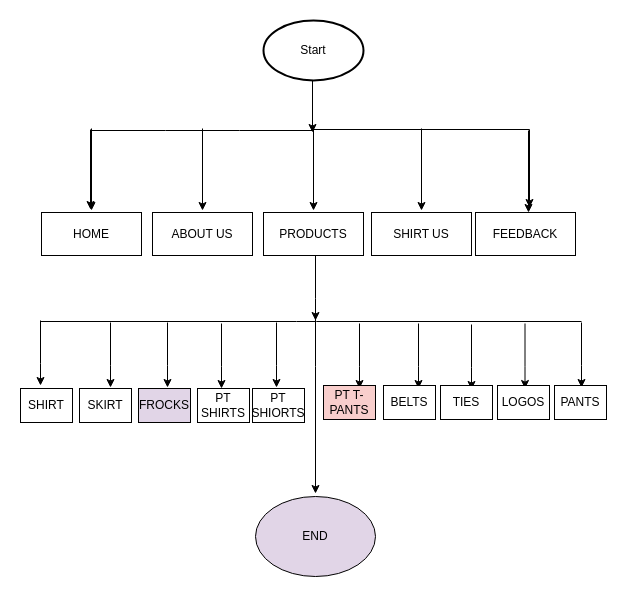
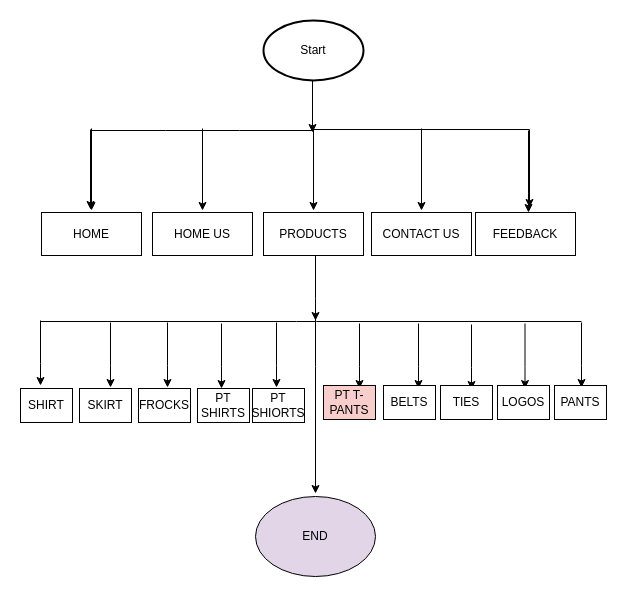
- <mxCell id="18" value="ABOUT US" style="rounded=0;whiteSpace=wrap;html=1;" vertex="1" parent="1"><mxGeometry x="152" y="212" width="100" height="43" as="geometry" /></mxCell>
+ <mxCell id="18" value="HOME US" style="rounded=0;whiteSpace=wrap;html=1;" vertex="1" parent="1"><mxGeometry x="152" y="212" width="100" height="43" as="geometry" /></mxCell>
- <mxCell id="14" value="SHIRT US" style="rounded=0;whiteSpace=wrap;html=1;" vertex="1" parent="1"><mxGeometry x="371" y="212" width="100" height="43" as="geometry" /></mxCell>
+ <mxCell id="14" value="CONTACT US" style="rounded=0;whiteSpace=wrap;html=1;" vertex="1" parent="1"><mxGeometry x="371" y="212" width="100" height="43" as="geometry" /></mxCell>
- <mxCell id="37" value="FROCKS" style="rounded=0;whiteSpace=wrap;html=1;fillColor=#e1d5e7;" vertex="1" parent="1"><mxGeometry x="138" y="388" width="52" height="34" as="geometry" /></mxCell>
+ <mxCell id="37" value="FROCKS" style="rounded=0;whiteSpace=wrap;html=1;" vertex="1" parent="1"><mxGeometry x="138" y="388" width="52" height="34" as="geometry" /></mxCell>
